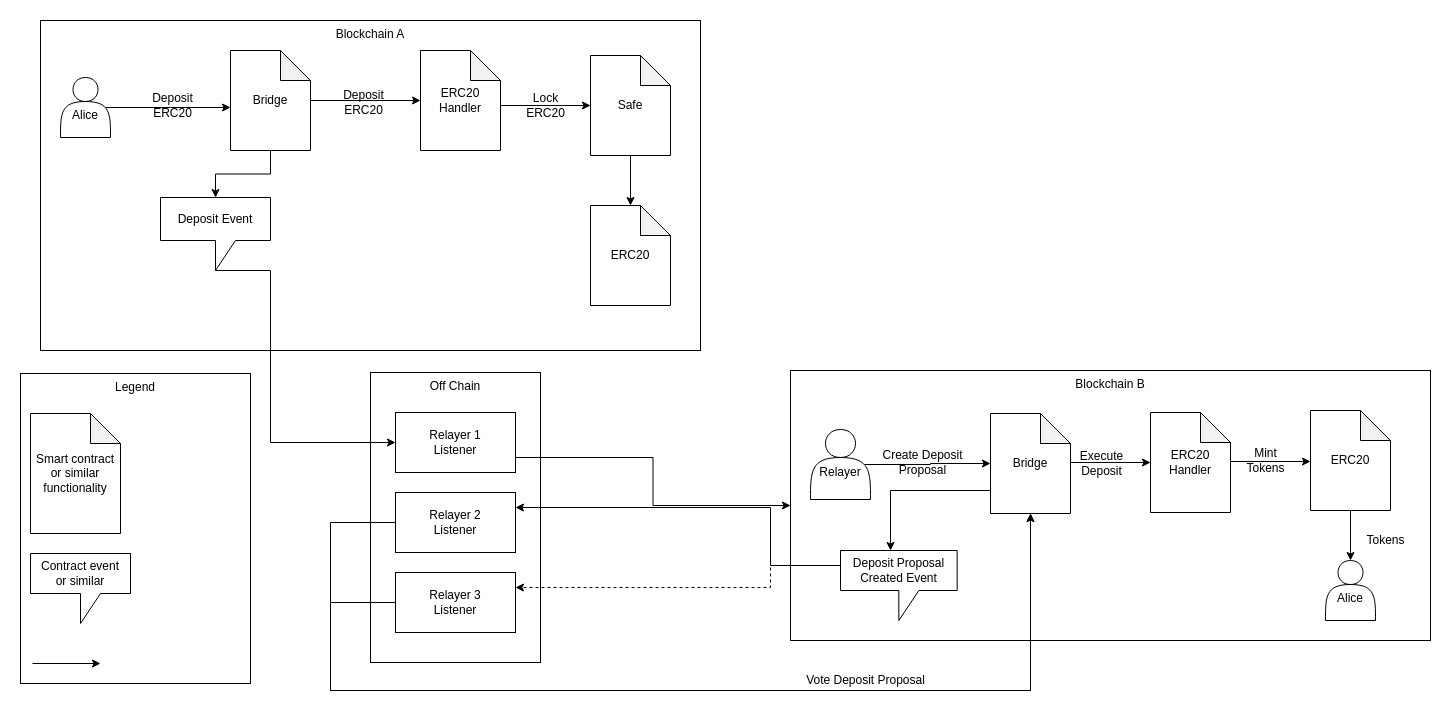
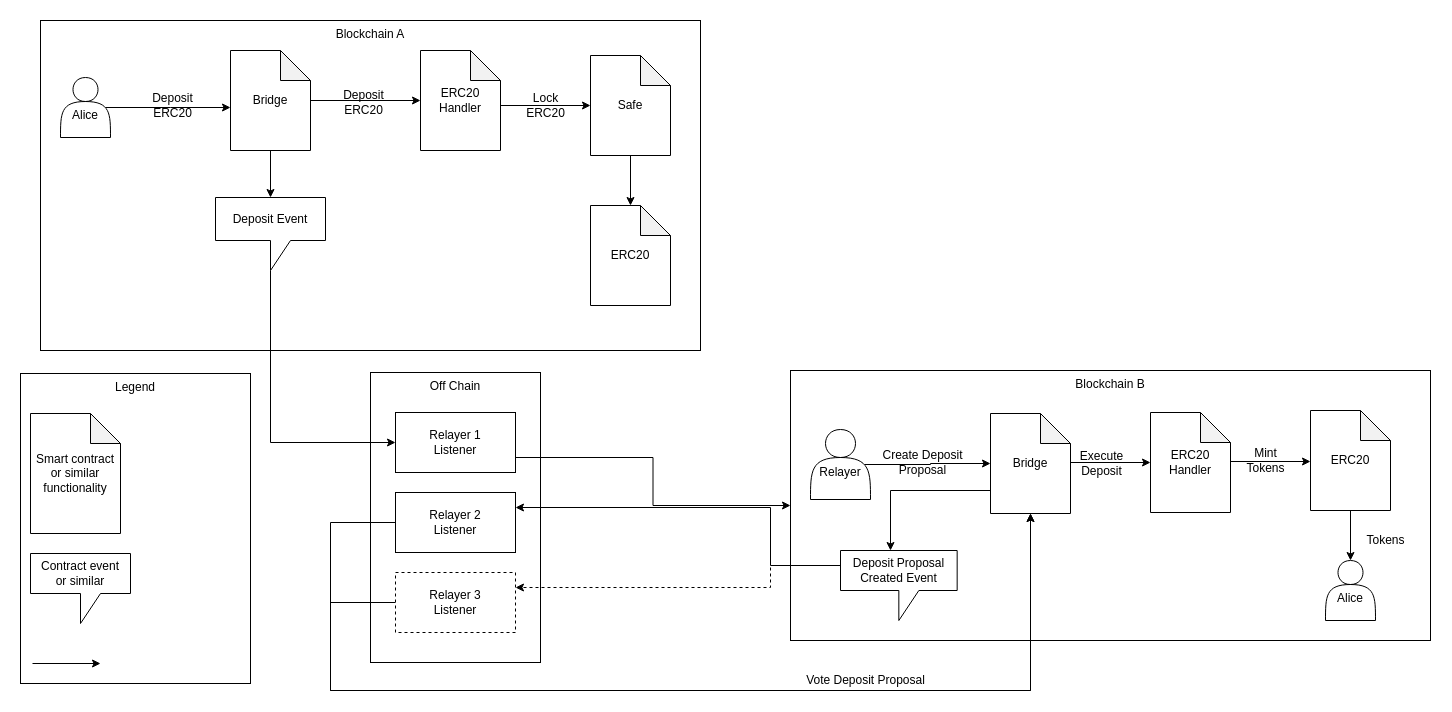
- <mxCell id="38" value="Deposit Event" style="shape=callout;whiteSpace=wrap;html=1;perimeter=calloutPerimeter;" parent="1" vertex="1"><mxGeometry x="160" y="197" width="110" height="73" as="geometry" /></mxCell>
+ <mxCell id="38" value="Deposit Event" style="shape=callout;whiteSpace=wrap;html=1;perimeter=calloutPerimeter;" parent="1" vertex="1"><mxGeometry x="215" y="197" width="110" height="73" as="geometry" /></mxCell>
- <mxCell id="23" value="Relayer 3&lt;br&gt;Listener" style="rounded=0;whiteSpace=wrap;html=1;" parent="1" vertex="1"><mxGeometry x="395" y="572" width="120" height="60" as="geometry" /></mxCell>
+ <mxCell id="23" value="Relayer 3&lt;br&gt;Listener" style="rounded=0;whiteSpace=wrap;html=1;dashed=1;" parent="1" vertex="1"><mxGeometry x="395" y="572" width="120" height="60" as="geometry" /></mxCell>
